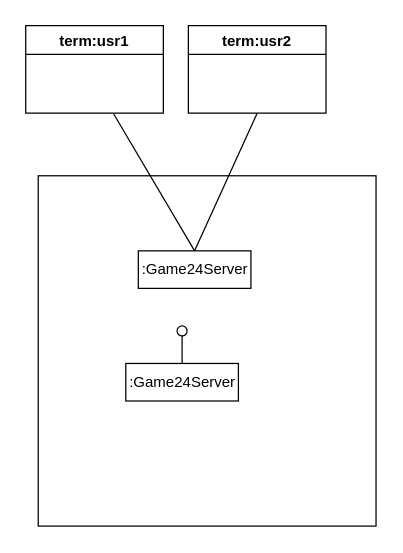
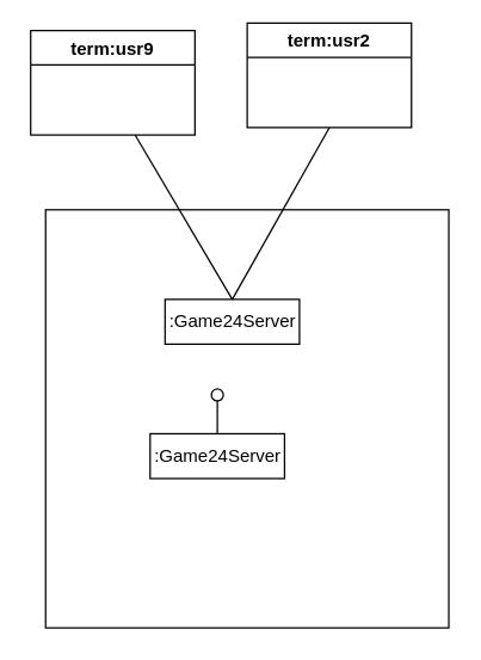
- <mxCell id="3" value="term:usr1" style="swimlane;" parent="1" vertex="1"><mxGeometry x="20" y="20" width="110" height="70" as="geometry" /></mxCell>
+ <mxCell id="3" value="term:usr9" style="swimlane;" parent="1" vertex="1"><mxGeometry x="20" y="20" width="110" height="70" as="geometry" /></mxCell>
- <mxCell id="4" value="term:usr2" style="swimlane;" parent="1" vertex="1"><mxGeometry x="150" y="20" width="110" height="70" as="geometry" /></mxCell>
+ <mxCell id="4" value="term:usr2" style="swimlane;" parent="1" vertex="1"><mxGeometry x="165" y="15" width="110" height="70" as="geometry" /></mxCell>
